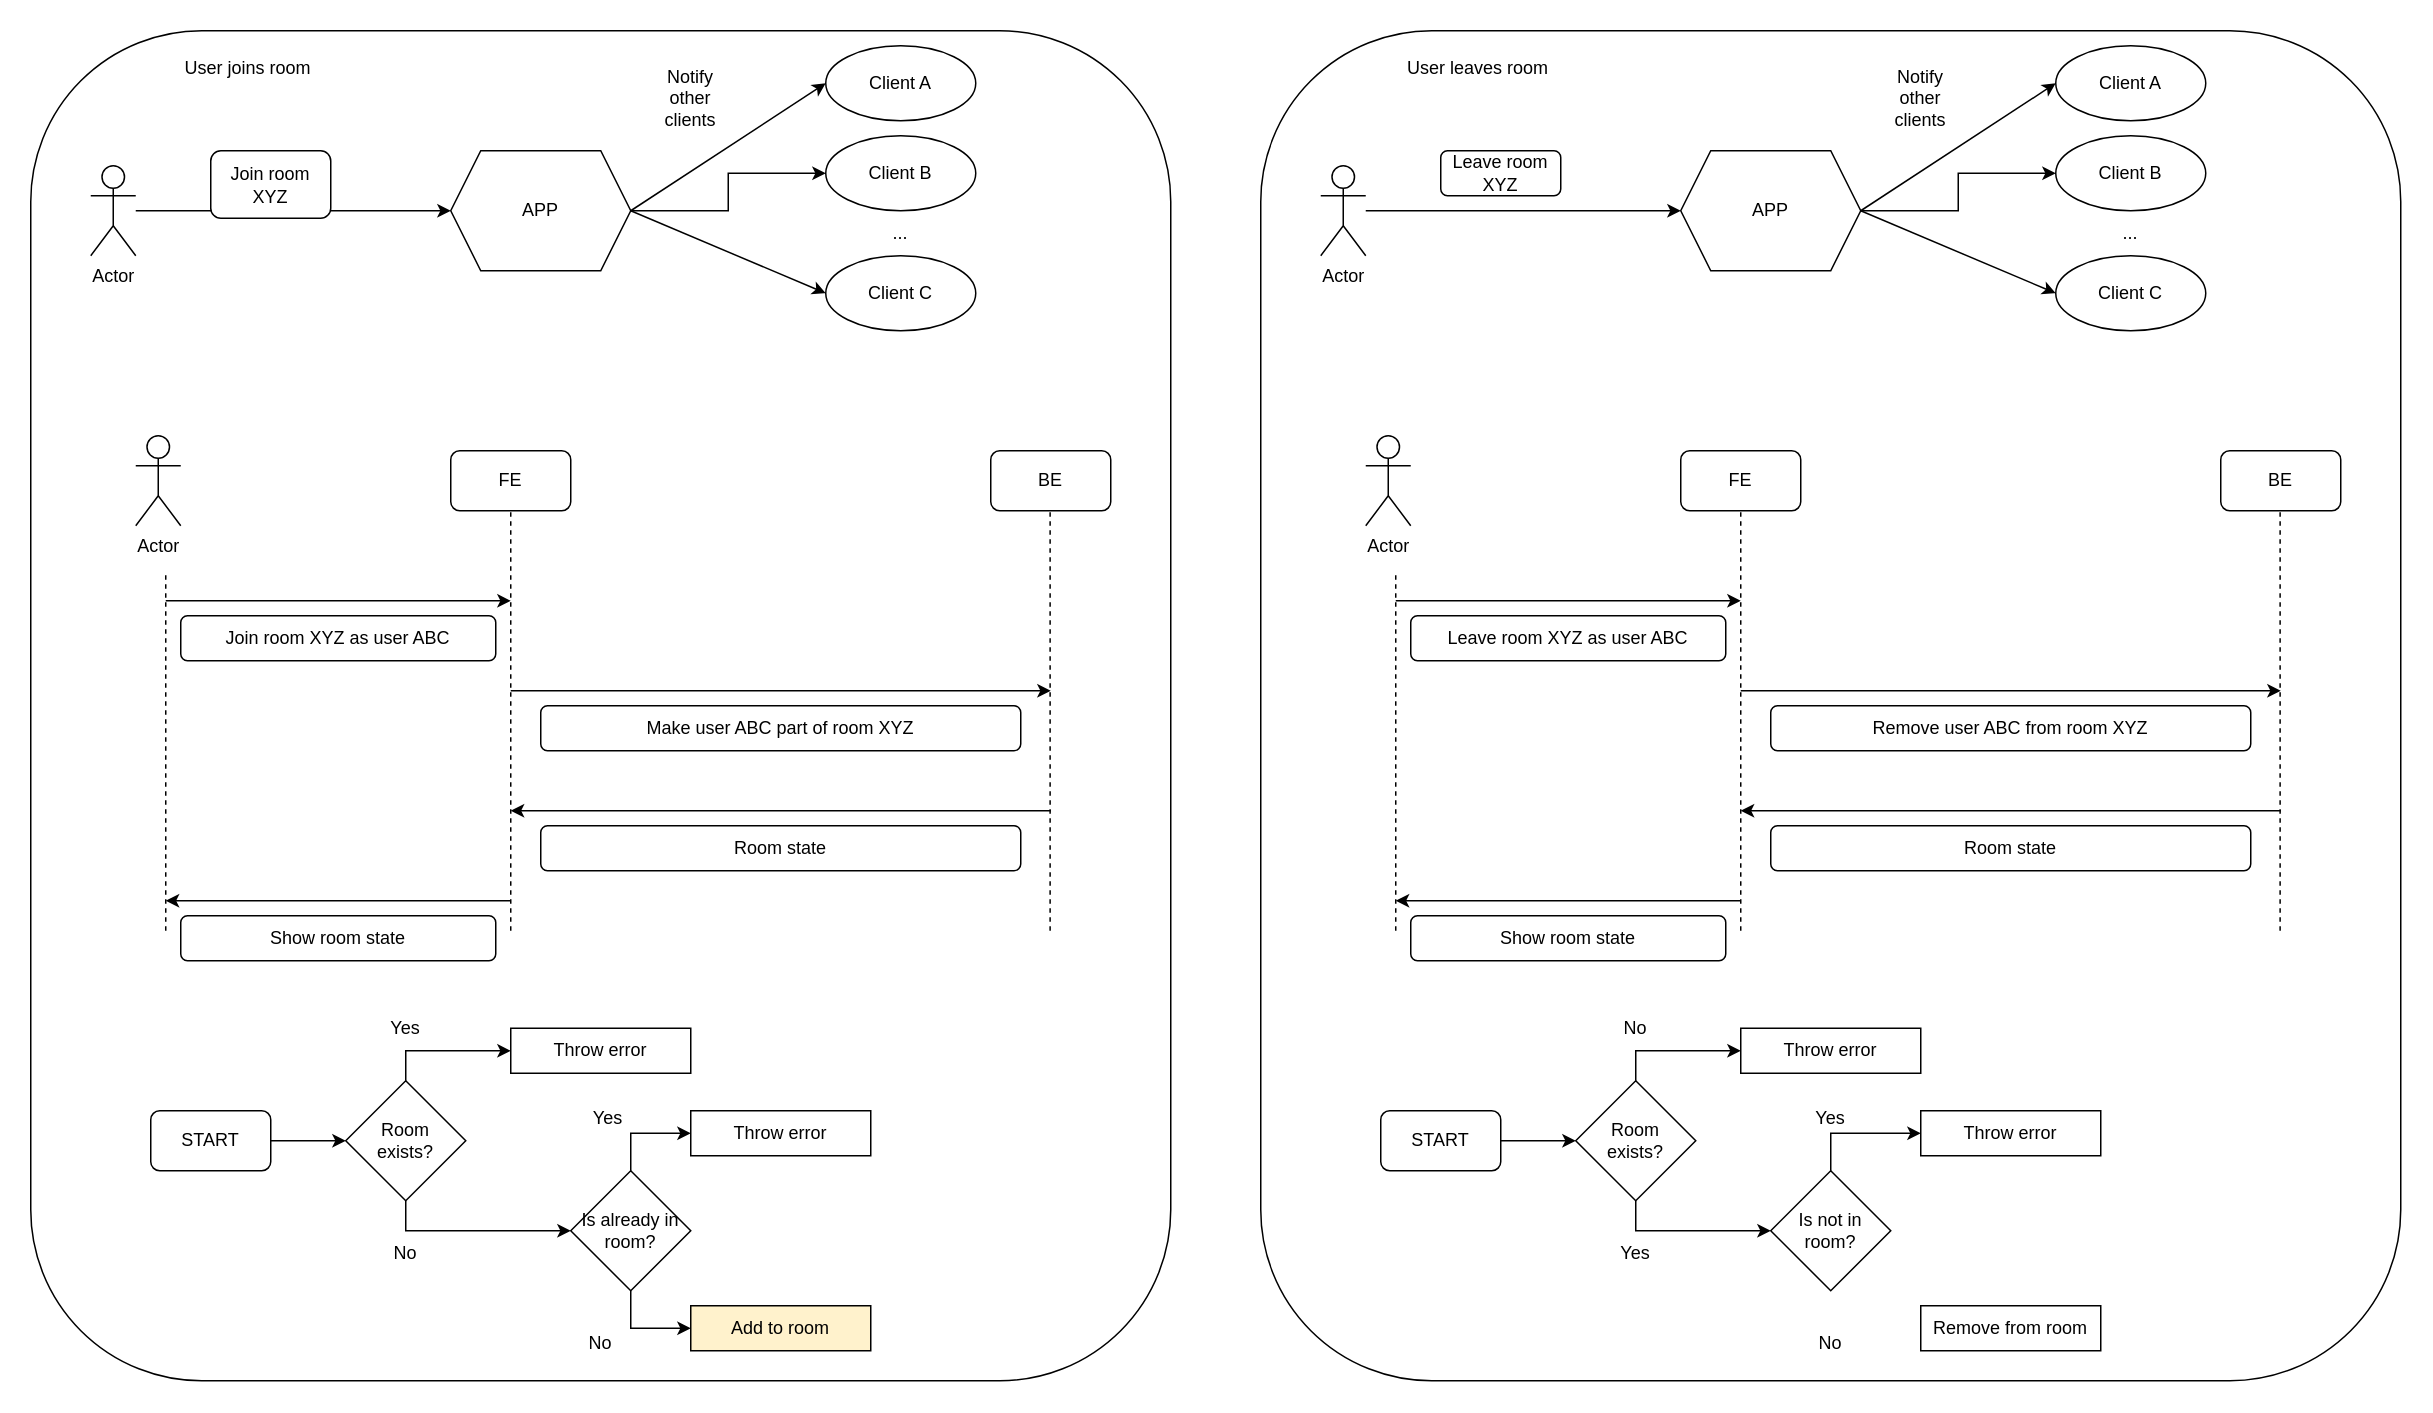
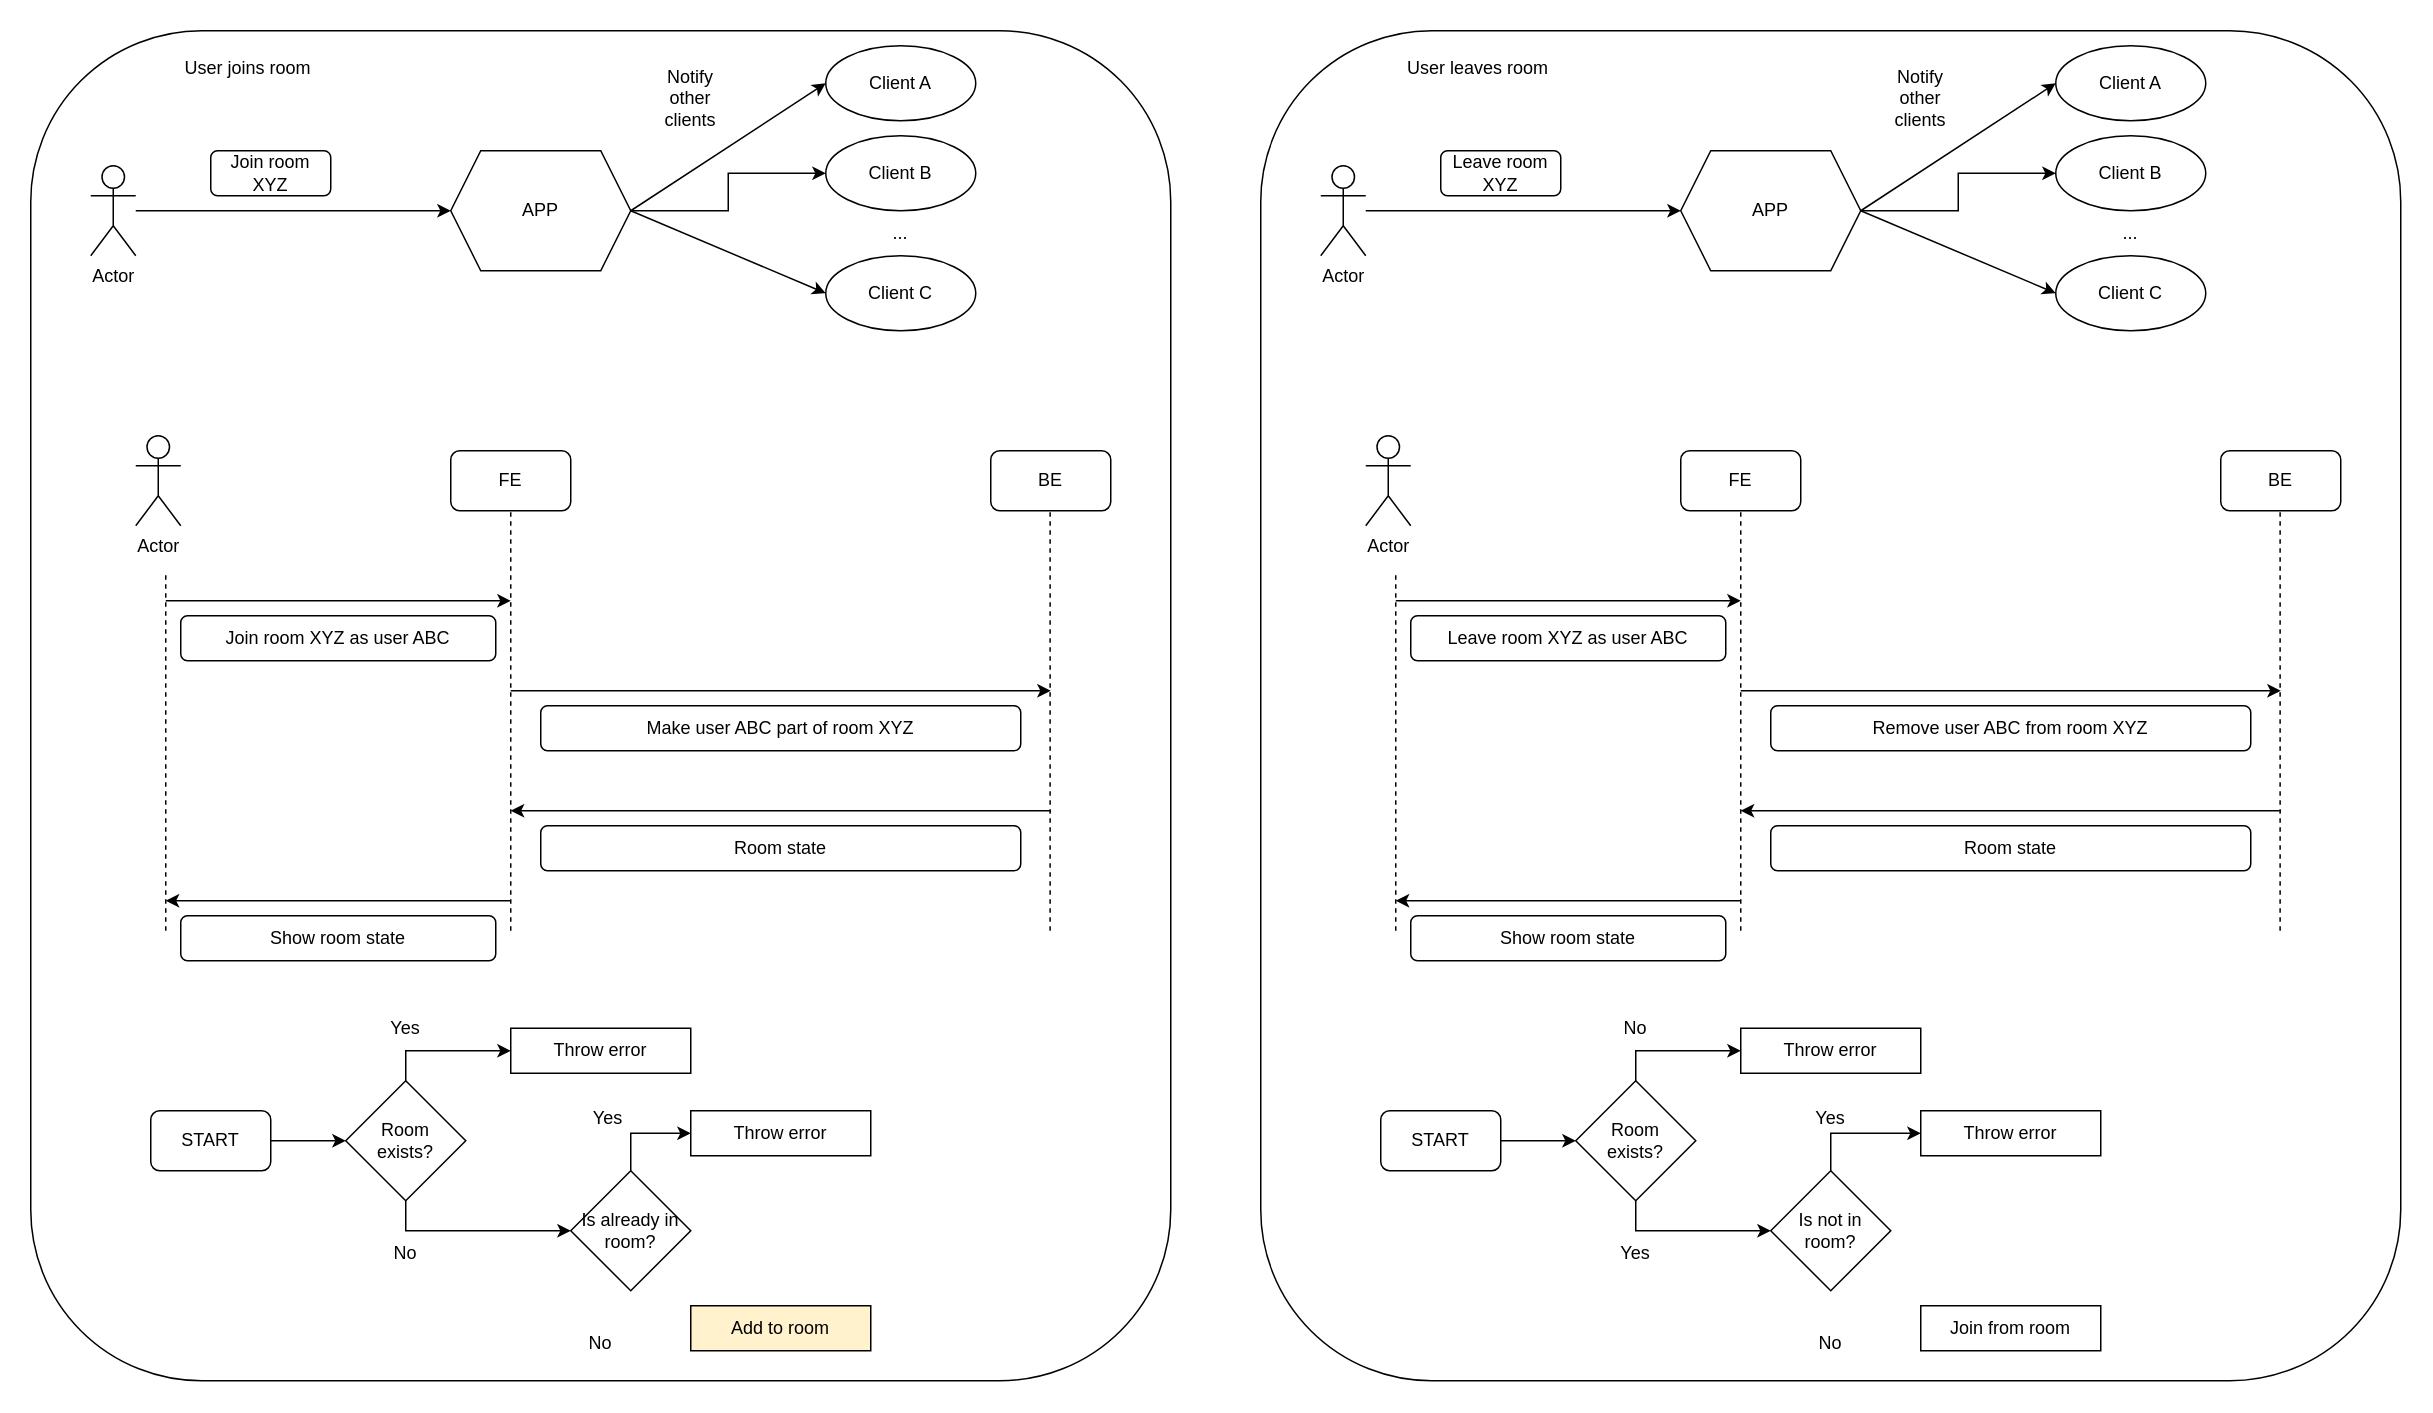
- <mxCell id="8" value="Join room XYZ" style="rounded=1;whiteSpace=wrap;html=1;" parent="1" vertex="1"><mxGeometry x="140" y="100" width="80" height="45" as="geometry" /></mxCell>
+ <mxCell id="8" value="Join room XYZ" style="rounded=1;whiteSpace=wrap;html=1;" parent="1" vertex="1"><mxGeometry x="140" y="100" width="80" height="30" as="geometry" /></mxCell>
- <mxCell id="37" style="edgeStyle=orthogonalEdgeStyle;rounded=0;orthogonalLoop=1;jettySize=auto;html=1;exitX=0.5;exitY=1;exitDx=0;exitDy=0;entryX=0;entryY=0.5;entryDx=0;entryDy=0;" parent="1" source="38" target="40" edge="1"><mxGeometry relative="1" as="geometry" /></mxCell>
- <mxCell id="78" value="Remove from room" style="rounded=0;whiteSpace=wrap;html=1;" parent="1" vertex="1"><mxGeometry x="1280" y="870" width="120" height="30" as="geometry" /></mxCell>
+ <mxCell id="78" value="Join from room" style="rounded=0;whiteSpace=wrap;html=1;" parent="1" vertex="1"><mxGeometry x="1280" y="870" width="120" height="30" as="geometry" /></mxCell>
